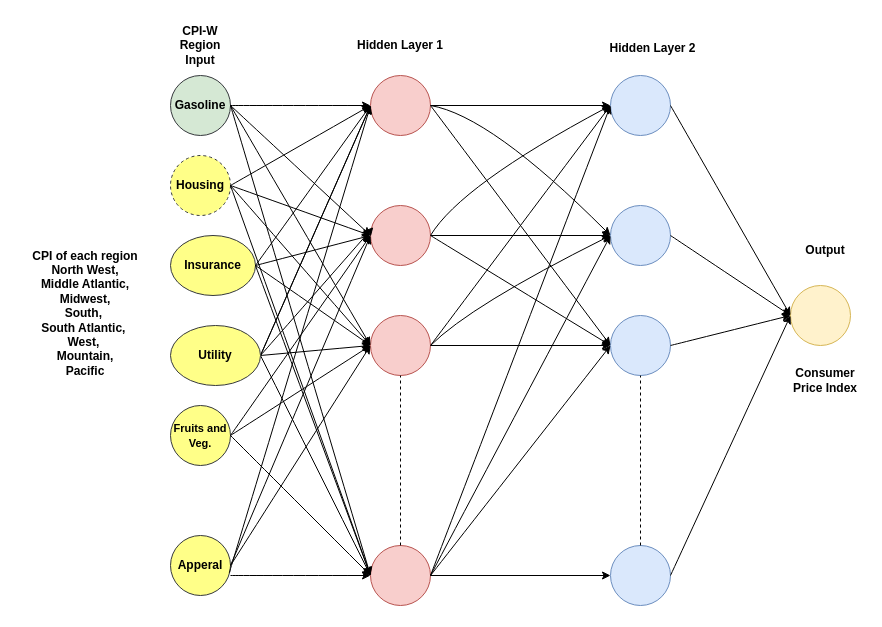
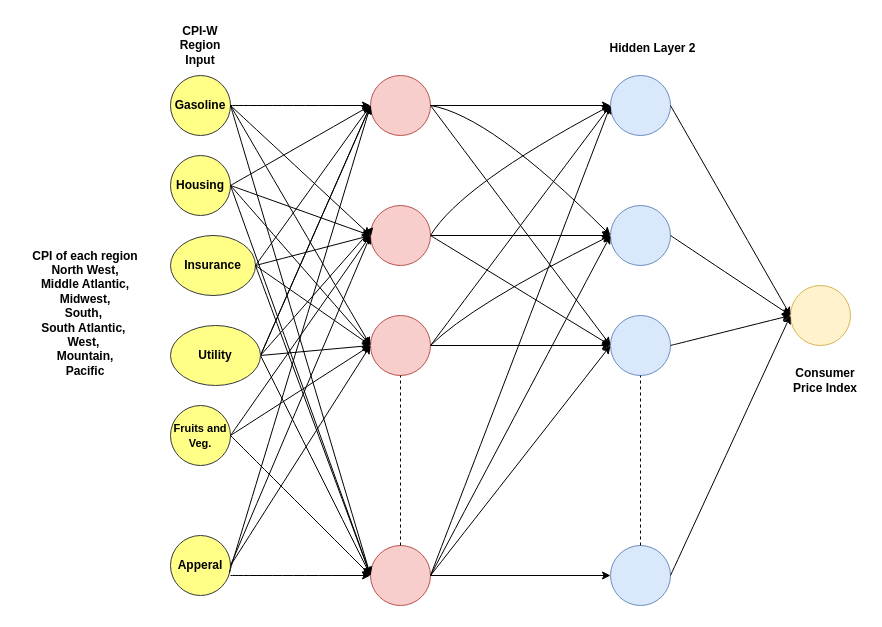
- <mxCell id="15" value="&lt;b&gt;Hidden Layer 1&lt;/b&gt;" style="text;html=1;strokeColor=none;fillColor=none;align=center;verticalAlign=middle;whiteSpace=wrap;rounded=0;" parent="1" vertex="1"><mxGeometry x="345" y="20" width="110" height="50" as="geometry" /></mxCell>
- <mxCell id="2" value="&lt;b&gt;Gasoline&lt;/b&gt;" style="ellipse;whiteSpace=wrap;html=1;aspect=fixed;fillColor=#d5e8d4;strokeColor=#36393d;" parent="1" vertex="1"><mxGeometry x="170" y="75" width="60" height="60" as="geometry" /></mxCell>
+ <mxCell id="2" value="&lt;b&gt;Gasoline&lt;/b&gt;" style="ellipse;whiteSpace=wrap;html=1;aspect=fixed;fillColor=#ffff88;strokeColor=#36393d;" parent="1" vertex="1"><mxGeometry x="170" y="75" width="60" height="60" as="geometry" /></mxCell>
- <mxCell id="3" value="&lt;b&gt;Housing&lt;/b&gt;" style="ellipse;whiteSpace=wrap;html=1;aspect=fixed;fillColor=#ffff88;strokeColor=#36393d;dashed=1;" parent="1" vertex="1"><mxGeometry x="170" y="155" width="60" height="60" as="geometry" /></mxCell>
+ <mxCell id="3" value="&lt;b&gt;Housing&lt;/b&gt;" style="ellipse;whiteSpace=wrap;html=1;aspect=fixed;fillColor=#ffff88;strokeColor=#36393d;" parent="1" vertex="1"><mxGeometry x="170" y="155" width="60" height="60" as="geometry" /></mxCell>
- <mxCell id="24" value="&lt;b&gt;Output&lt;/b&gt;" style="text;html=1;strokeColor=none;fillColor=none;align=center;verticalAlign=middle;whiteSpace=wrap;rounded=0;" parent="1" vertex="1"><mxGeometry x="795" y="235" width="60" height="30" as="geometry" /></mxCell>
